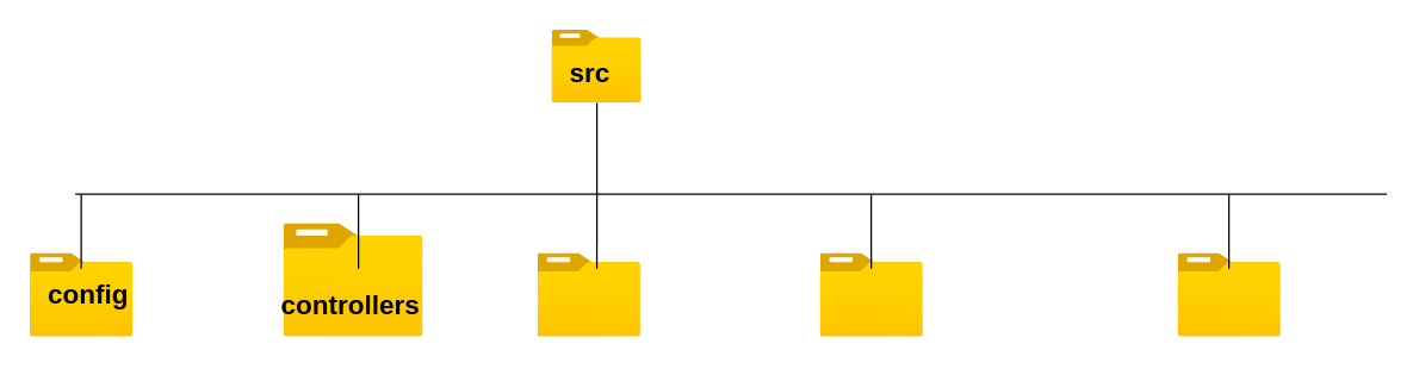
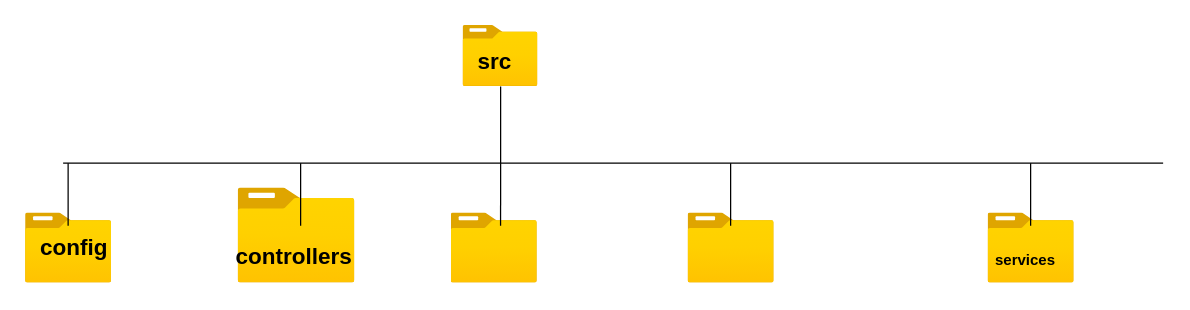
+ <mxCell id="16" value="&lt;b&gt;services&lt;/b&gt;" style="text;strokeColor=none;align=center;fillColor=none;html=1;verticalAlign=middle;whiteSpace=wrap;rounded=0;" vertex="1" parent="1"><mxGeometry x="790" y="193" width="60" height="30" as="geometry" /></mxCell>
